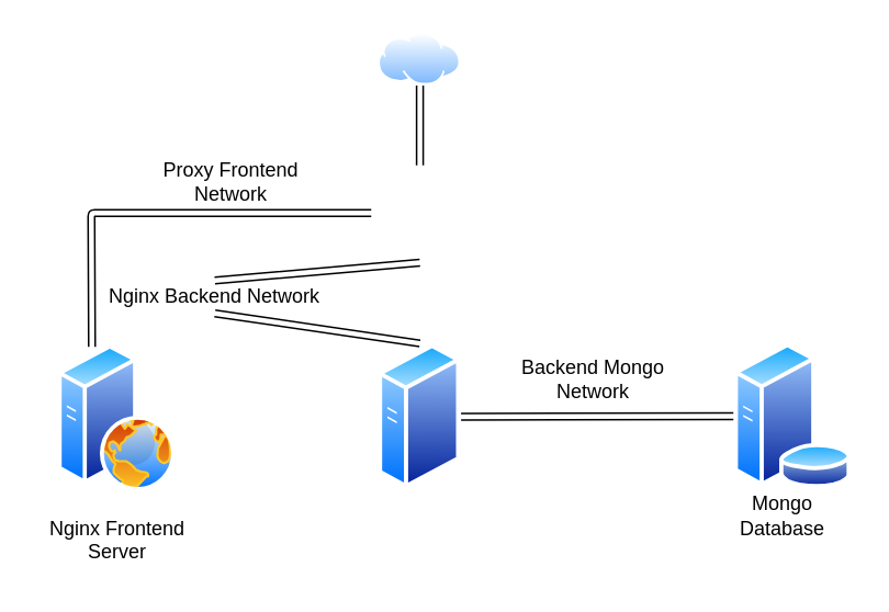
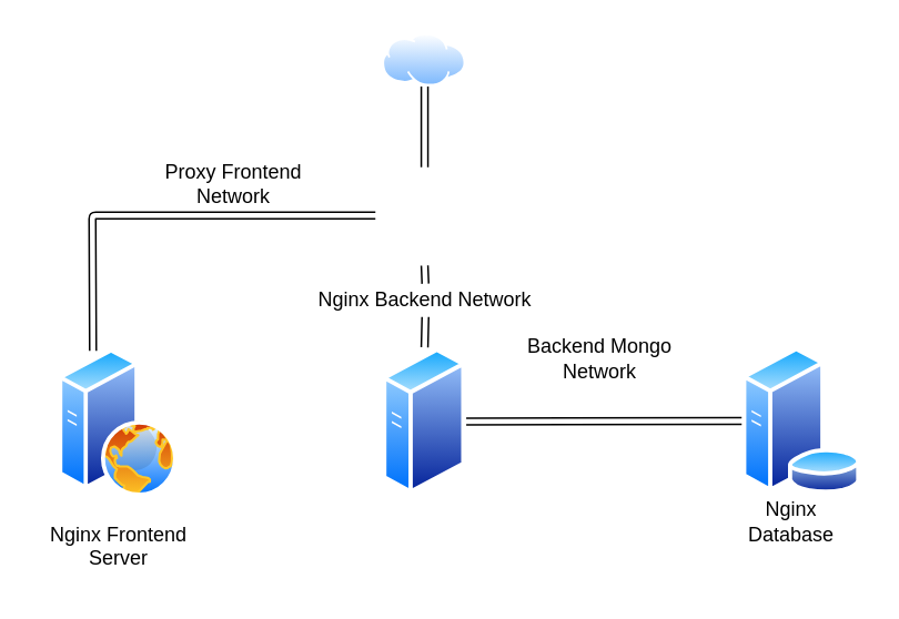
- <mxCell id="12" value="Nginx Backend Network" style="text;html=1;strokeColor=none;fillColor=none;align=center;verticalAlign=middle;whiteSpace=wrap;rounded=0;shadow=0;dashed=0;labelBackgroundColor=white;" vertex="1" parent="1"><mxGeometry x="40" y="170" width="180" height="20" as="geometry" /></mxCell>
+ <mxCell id="12" value="Nginx Backend Network" style="text;html=1;strokeColor=none;fillColor=none;align=center;verticalAlign=middle;whiteSpace=wrap;rounded=0;shadow=0;dashed=0;labelBackgroundColor=white;" vertex="1" parent="1"><mxGeometry x="165" y="170" width="180" height="20" as="geometry" /></mxCell>
- <mxCell id="14" value="Backend Mongo Network" style="text;html=1;strokeColor=none;fillColor=none;align=center;verticalAlign=middle;whiteSpace=wrap;rounded=0;shadow=0;dashed=0;labelBackgroundColor=white;" vertex="1" parent="1"><mxGeometry x="295" y="220" width="130" height="20" as="geometry" /></mxCell>
+ <mxCell id="14" value="Backend Mongo Network" style="text;html=1;strokeColor=none;fillColor=none;align=center;verticalAlign=middle;whiteSpace=wrap;rounded=0;shadow=0;dashed=0;labelBackgroundColor=white;" vertex="1" parent="1"><mxGeometry x="295" y="205" width="130" height="20" as="geometry" /></mxCell>
- <mxCell id="16" value="Mongo Database" style="text;html=1;strokeColor=none;fillColor=none;align=center;verticalAlign=middle;whiteSpace=wrap;rounded=0;shadow=0;dashed=0;labelBackgroundColor=white;" vertex="1" parent="1"><mxGeometry x="435" y="296.65" width="80" height="33.35" as="geometry" /></mxCell>
+ <mxCell id="16" value="Nginx Database" style="text;html=1;strokeColor=none;fillColor=none;align=center;verticalAlign=middle;whiteSpace=wrap;rounded=0;shadow=0;dashed=0;labelBackgroundColor=white;" vertex="1" parent="1"><mxGeometry x="435" y="296.65" width="80" height="33.35" as="geometry" /></mxCell>
